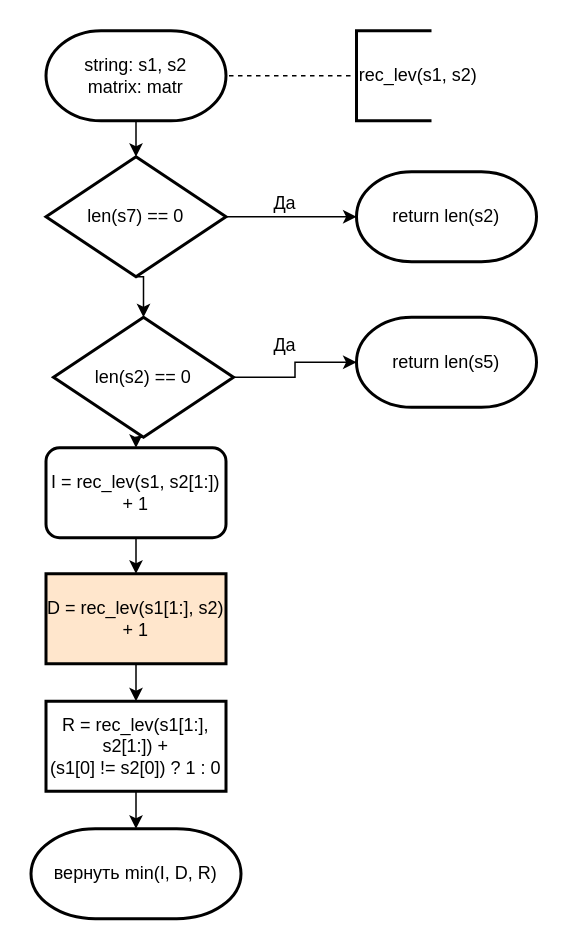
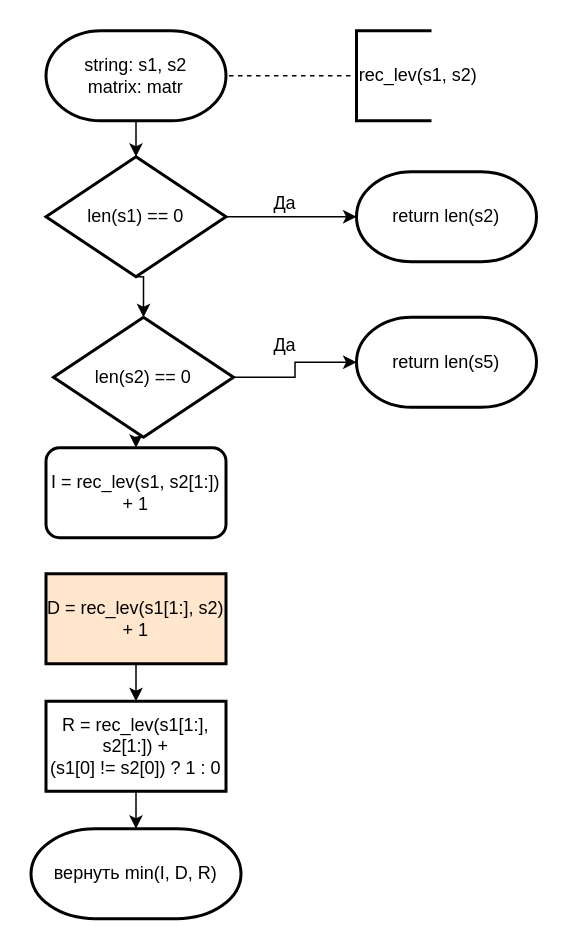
- <mxCell id="8" value="len(s7) == 0" style="rhombus;whiteSpace=wrap;html=1;strokeWidth=2;" vertex="1" parent="1"><mxGeometry x="30" y="104" width="120" height="80" as="geometry" /></mxCell>
+ <mxCell id="8" value="len(s1) == 0" style="rhombus;whiteSpace=wrap;html=1;strokeWidth=2;" vertex="1" parent="1"><mxGeometry x="30" y="104" width="120" height="80" as="geometry" /></mxCell>
- <mxCell id="16" value="" style="edgeStyle=orthogonalEdgeStyle;rounded=0;orthogonalLoop=1;jettySize=auto;html=1;" edge="1" parent="1" source="17" target="19"><mxGeometry relative="1" as="geometry" /></mxCell>
